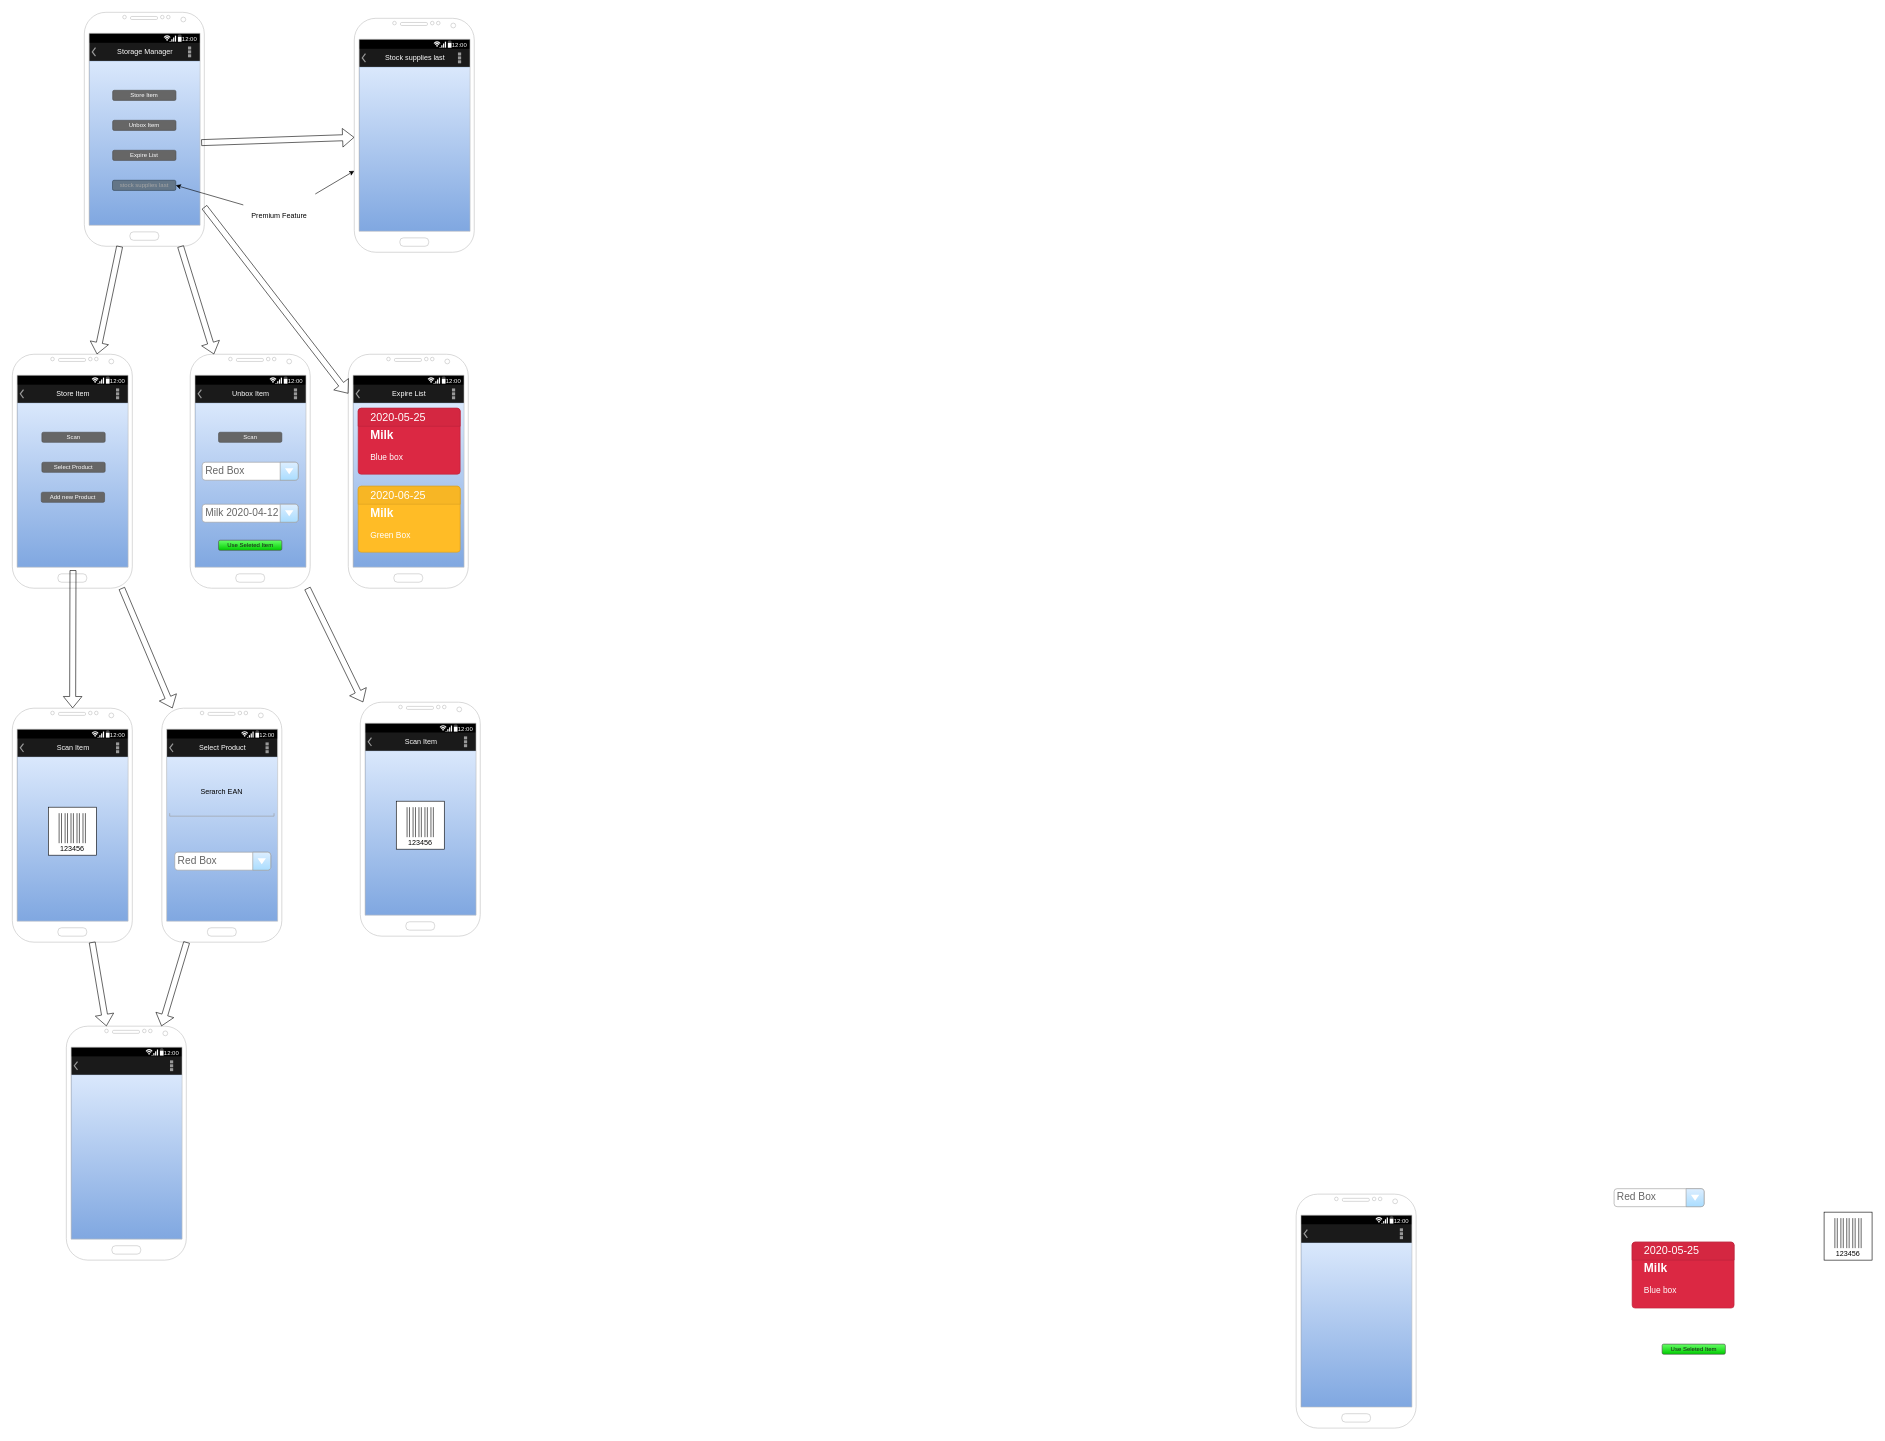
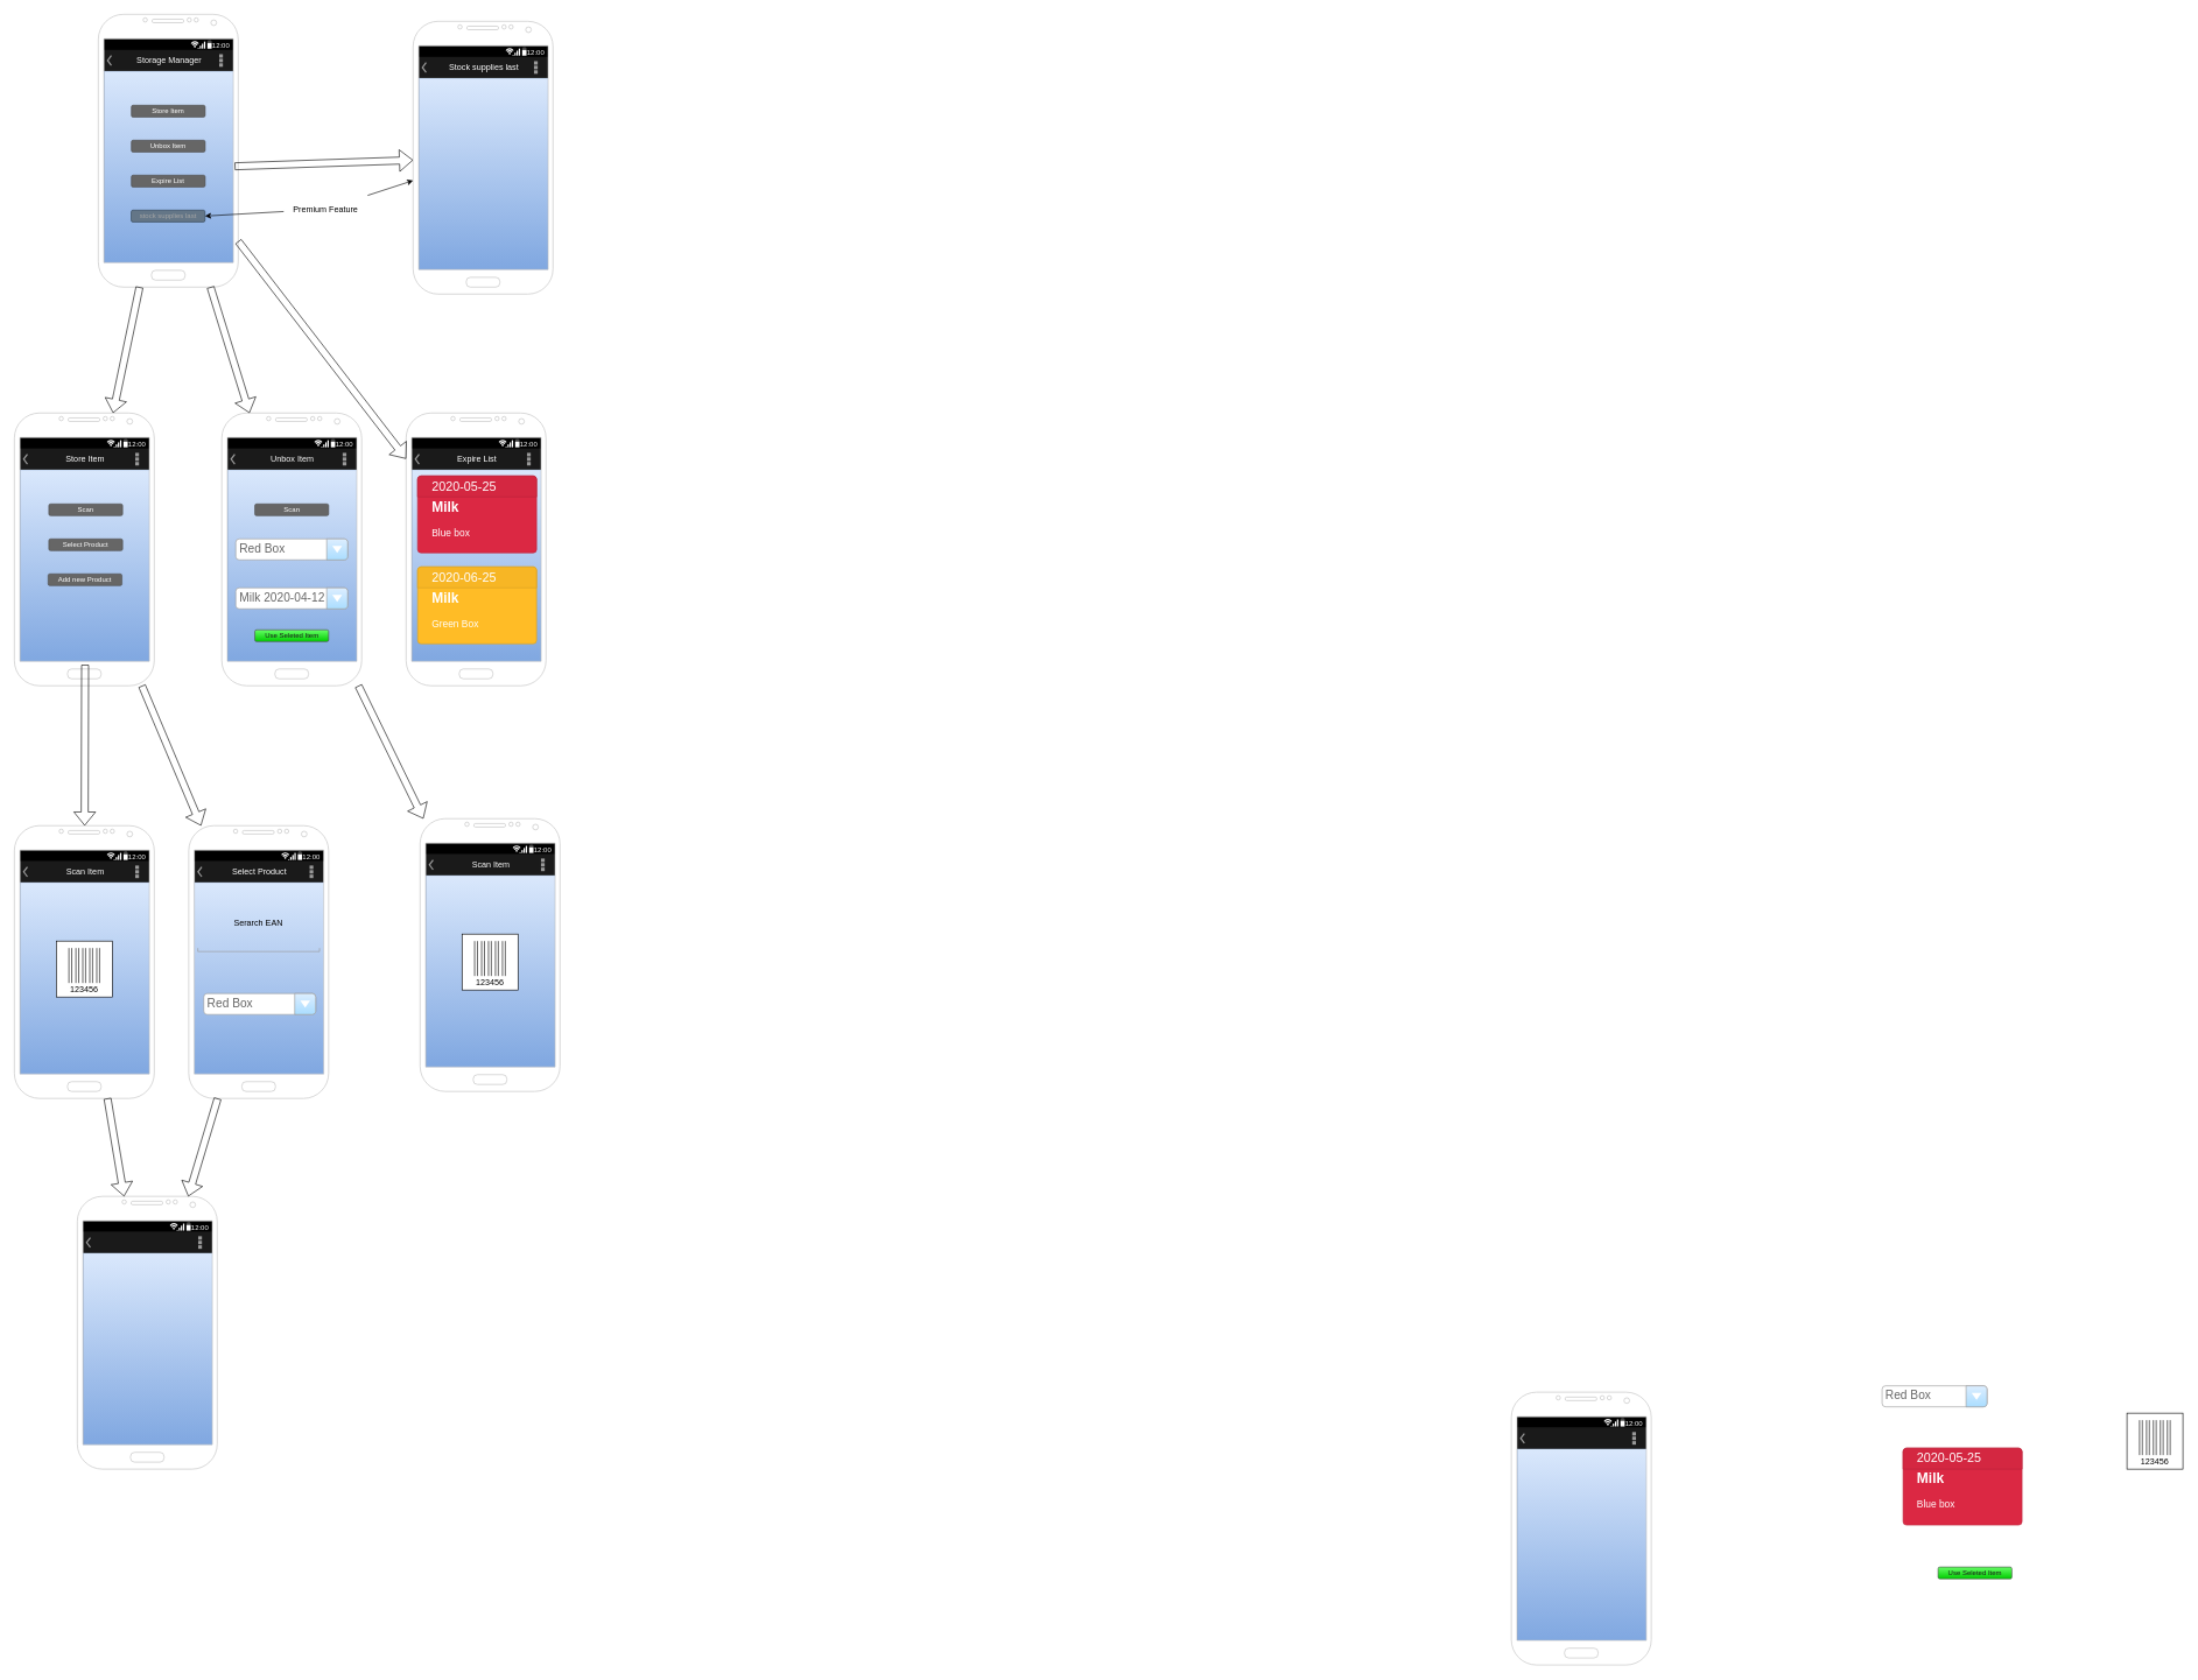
- <mxCell id="18" value="Premium Feature" style="text;html=1;strokeColor=none;fillColor=none;align=center;verticalAlign=middle;whiteSpace=wrap;rounded=0;" vertex="1" parent="9"><mxGeometry x="265" y="280" width="120" height="117" as="geometry" /></mxCell>
+ <mxCell id="18" value="Premium Feature" style="text;html=1;strokeColor=none;fillColor=none;align=center;verticalAlign=middle;whiteSpace=wrap;rounded=0;" vertex="1" parent="9"><mxGeometry x="265" y="220.0" width="120" height="117" as="geometry" /></mxCell>
